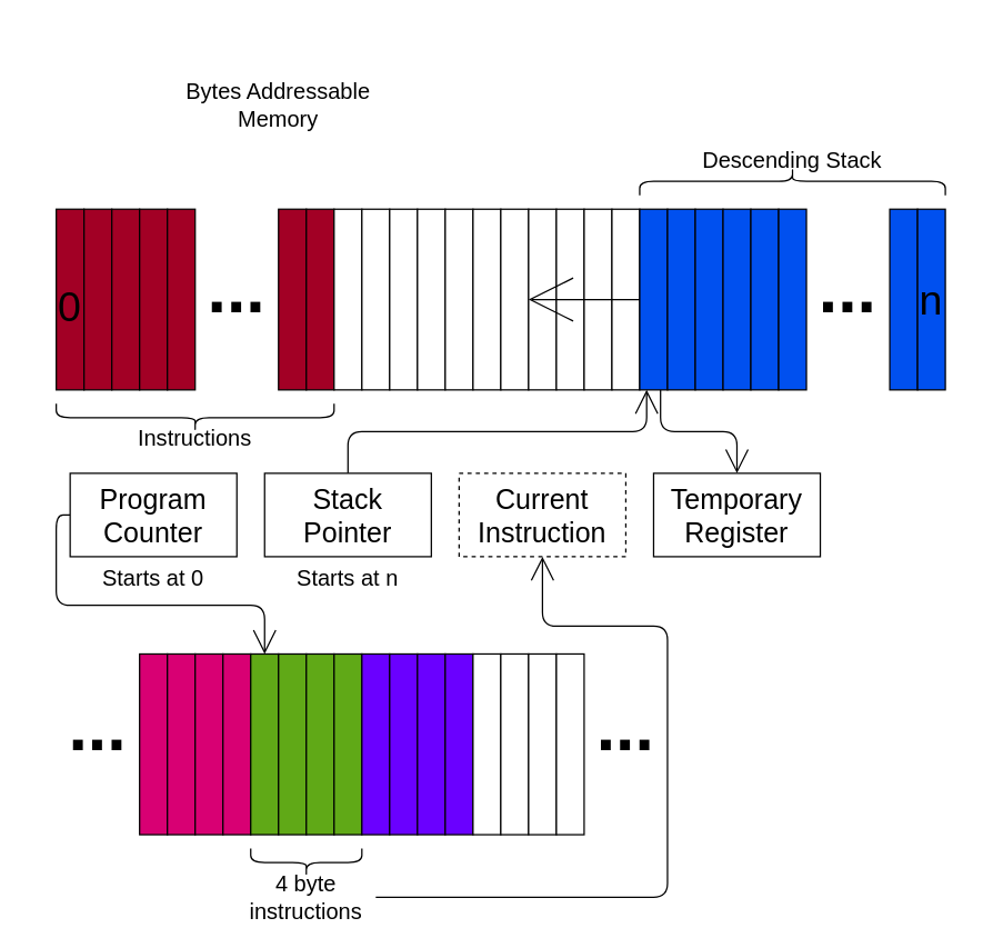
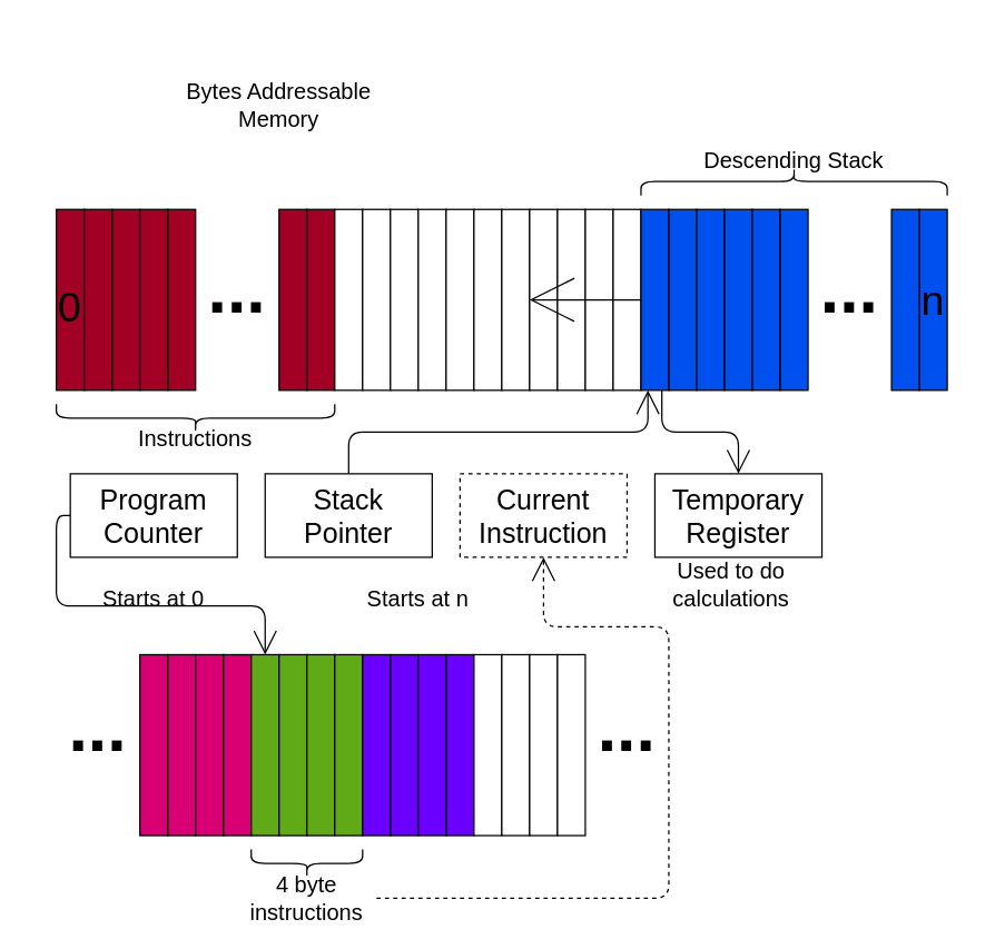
- <mxCell id="61" value="Starts at 0" style="text;html=1;strokeColor=none;fillColor=none;align=center;verticalAlign=middle;whiteSpace=wrap;rounded=0;fontSize=16;" vertex="1" parent="1"><mxGeometry x="50" y="400" width="120" height="30" as="geometry" /></mxCell>
+ <mxCell id="61" value="Starts at 0" style="text;html=1;strokeColor=none;fillColor=none;align=center;verticalAlign=middle;whiteSpace=wrap;rounded=0;fontSize=16;" vertex="1" parent="1"><mxGeometry x="50" y="415" width="120" height="30" as="geometry" /></mxCell>
- <mxCell id="60" value="Starts at n" style="text;html=1;strokeColor=none;fillColor=none;align=center;verticalAlign=middle;whiteSpace=wrap;rounded=0;fontSize=16;" vertex="1" parent="1"><mxGeometry x="190" y="400" width="120" height="30" as="geometry" /></mxCell>
+ <mxCell id="60" value="Starts at n" style="text;html=1;strokeColor=none;fillColor=none;align=center;verticalAlign=middle;whiteSpace=wrap;rounded=0;fontSize=16;" vertex="1" parent="1"><mxGeometry x="240" y="415" width="120" height="30" as="geometry" /></mxCell>
+ <mxCell id="67" value="Used to do calculations" style="text;html=1;strokeColor=none;fillColor=none;align=center;verticalAlign=middle;whiteSpace=wrap;rounded=0;fontSize=16;" vertex="1" parent="1"><mxGeometry x="480" y="400" width="90" height="40" as="geometry" /></mxCell>
- <mxCell id="56" style="edgeStyle=orthogonalEdgeStyle;html=1;exitX=1;exitY=0.5;exitDx=0;exitDy=0;entryX=0.5;entryY=1;entryDx=0;entryDy=0;fontSize=16;endArrow=open;endFill=0;endSize=15;" edge="1" parent="1" source="57" target="36"><mxGeometry relative="1" as="geometry"><Array as="points"><mxPoint x="480" y="645" /><mxPoint x="480" y="450" /><mxPoint x="390" y="450" /></Array></mxGeometry></mxCell>
+ <mxCell id="56" style="edgeStyle=orthogonalEdgeStyle;html=1;exitX=1;exitY=0.5;exitDx=0;exitDy=0;entryX=0.5;entryY=1;entryDx=0;entryDy=0;fontSize=16;endArrow=open;endFill=0;endSize=15;dashed=1;" edge="1" parent="1" source="57" target="36"><mxGeometry relative="1" as="geometry"><Array as="points"><mxPoint x="480" y="645" /><mxPoint x="480" y="450" /><mxPoint x="390" y="450" /></Array></mxGeometry></mxCell>
